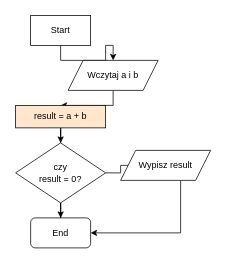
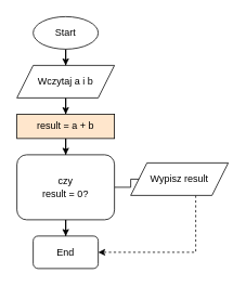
- <mxCell id="3" value="Start" style="whiteSpace=wrap;html=1;rounded=0;" vertex="1" parent="1"><mxGeometry x="40" y="20" width="80" height="40" as="geometry" /></mxCell>
+ <mxCell id="3" value="Start" style="ellipse;whiteSpace=wrap;html=1;" vertex="1" parent="1"><mxGeometry x="40" y="20" width="80" height="40" as="geometry" /></mxCell>
- <mxCell id="5" value="Wczytaj a i b" style="shape=parallelogram;perimeter=parallelogramPerimeter;whiteSpace=wrap;html=1;fixedSize=1;" vertex="1" parent="1"><mxGeometry x="90" y="80" width="120" height="40" as="geometry" /></mxCell>
+ <mxCell id="5" value="Wczytaj a i b" style="shape=parallelogram;perimeter=parallelogramPerimeter;whiteSpace=wrap;html=1;fixedSize=1;" vertex="1" parent="1"><mxGeometry x="20" y="80" width="120" height="40" as="geometry" /></mxCell>
- <mxCell id="11" value="&lt;div&gt;czy&lt;/div&gt;&lt;div&gt;result = 0?&lt;/div&gt;" style="rhombus;whiteSpace=wrap;html=1;" vertex="1" parent="1"><mxGeometry x="20" y="190" width="120" height="80" as="geometry" /></mxCell>
+ <mxCell id="11" value="&lt;div&gt;czy&lt;/div&gt;&lt;div&gt;result = 0?&lt;/div&gt;" style="whiteSpace=wrap;html=1;rounded=1;" vertex="1" parent="1"><mxGeometry x="20" y="190" width="120" height="80" as="geometry" /></mxCell>
- <mxCell id="12" style="edgeStyle=orthogonalEdgeStyle;rounded=0;orthogonalLoop=1;jettySize=auto;html=1;entryX=1;entryY=0.5;entryDx=0;entryDy=0;" edge="1" parent="1" source="13" target="14"><mxGeometry relative="1" as="geometry"><Array as="points"><mxPoint x="240" y="310" /></Array></mxGeometry></mxCell>
+ <mxCell id="12" style="edgeStyle=orthogonalEdgeStyle;rounded=0;orthogonalLoop=1;jettySize=auto;html=1;entryX=1;entryY=0.5;entryDx=0;entryDy=0;dashed=1;" edge="1" parent="1" source="13" target="14"><mxGeometry relative="1" as="geometry"><Array as="points"><mxPoint x="240" y="310" /></Array></mxGeometry></mxCell>
